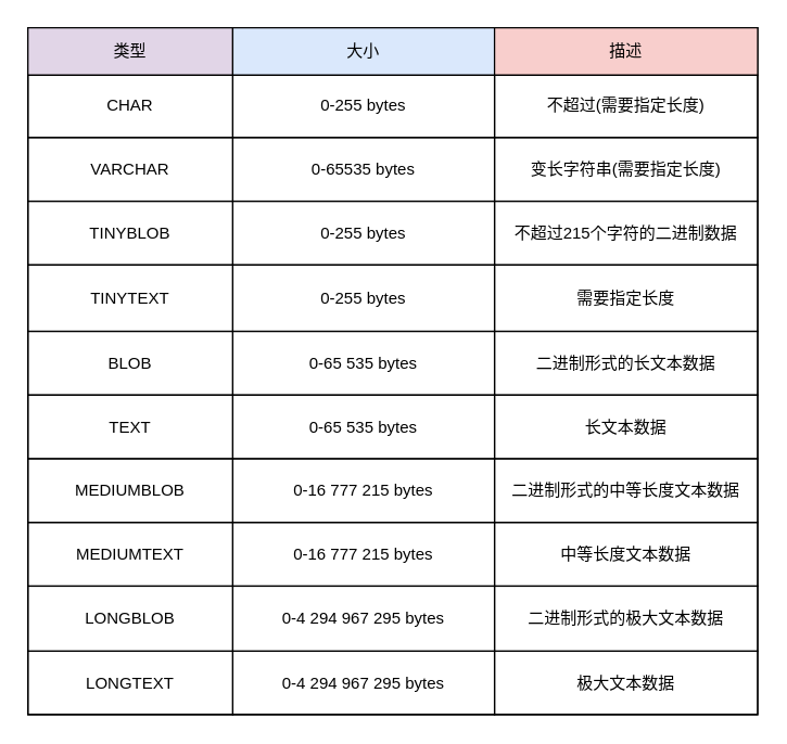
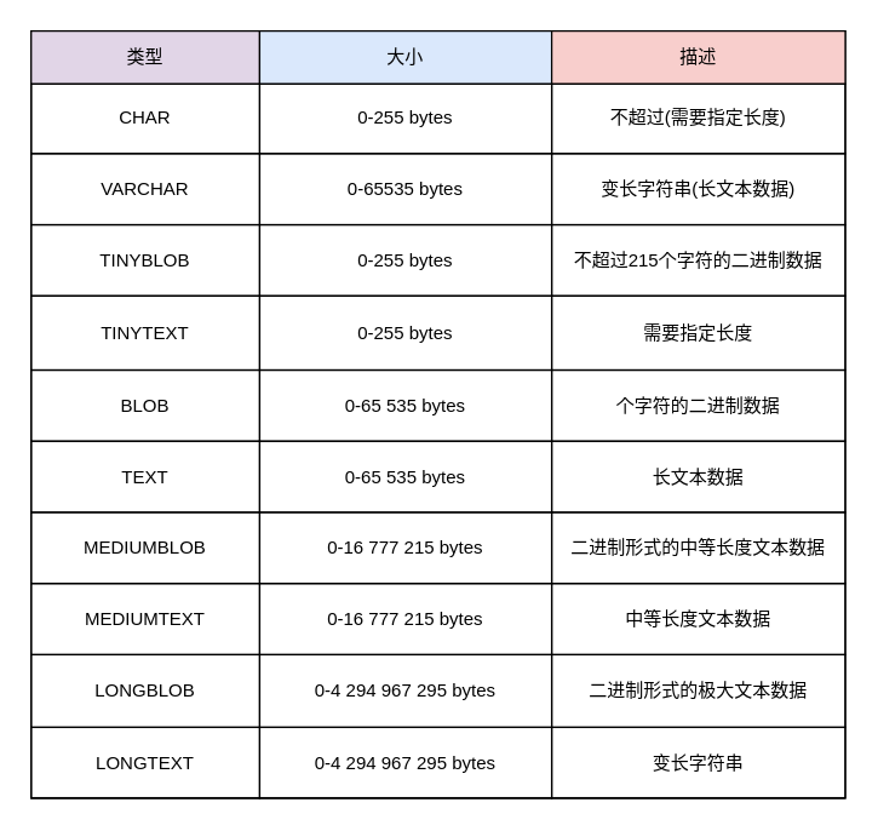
- <mxCell id="14" value="变长字符串(需要指定长度)" style="connectable=0;recursiveResize=0;strokeColor=inherit;fillColor=none;align=center;whiteSpace=wrap;html=1;" vertex="1" parent="11"><mxGeometry x="344" width="194" height="47" as="geometry"><mxRectangle width="194" height="47" as="alternateBounds" /></mxGeometry></mxCell>
+ <mxCell id="14" value="变长字符串(长文本数据)" style="connectable=0;recursiveResize=0;strokeColor=inherit;fillColor=none;align=center;whiteSpace=wrap;html=1;" vertex="1" parent="11"><mxGeometry x="344" width="194" height="47" as="geometry"><mxRectangle width="194" height="47" as="alternateBounds" /></mxGeometry></mxCell>
- <mxCell id="26" value="二进制形式的长文本数据" style="connectable=0;recursiveResize=0;strokeColor=inherit;fillColor=none;align=center;whiteSpace=wrap;html=1;" vertex="1" parent="23"><mxGeometry x="344" width="194" height="47" as="geometry"><mxRectangle width="194" height="47" as="alternateBounds" /></mxGeometry></mxCell>
+ <mxCell id="26" value="个字符的二进制数据" style="connectable=0;recursiveResize=0;strokeColor=inherit;fillColor=none;align=center;whiteSpace=wrap;html=1;" vertex="1" parent="23"><mxGeometry x="344" width="194" height="47" as="geometry"><mxRectangle width="194" height="47" as="alternateBounds" /></mxGeometry></mxCell>
- <mxCell id="46" value="极大文本数据" style="connectable=0;recursiveResize=0;strokeColor=inherit;fillColor=none;align=center;whiteSpace=wrap;html=1;" vertex="1" parent="43"><mxGeometry x="344" width="194" height="47" as="geometry"><mxRectangle width="194" height="47" as="alternateBounds" /></mxGeometry></mxCell>
+ <mxCell id="46" value="变长字符串" style="connectable=0;recursiveResize=0;strokeColor=inherit;fillColor=none;align=center;whiteSpace=wrap;html=1;" vertex="1" parent="43"><mxGeometry x="344" width="194" height="47" as="geometry"><mxRectangle width="194" height="47" as="alternateBounds" /></mxGeometry></mxCell>
